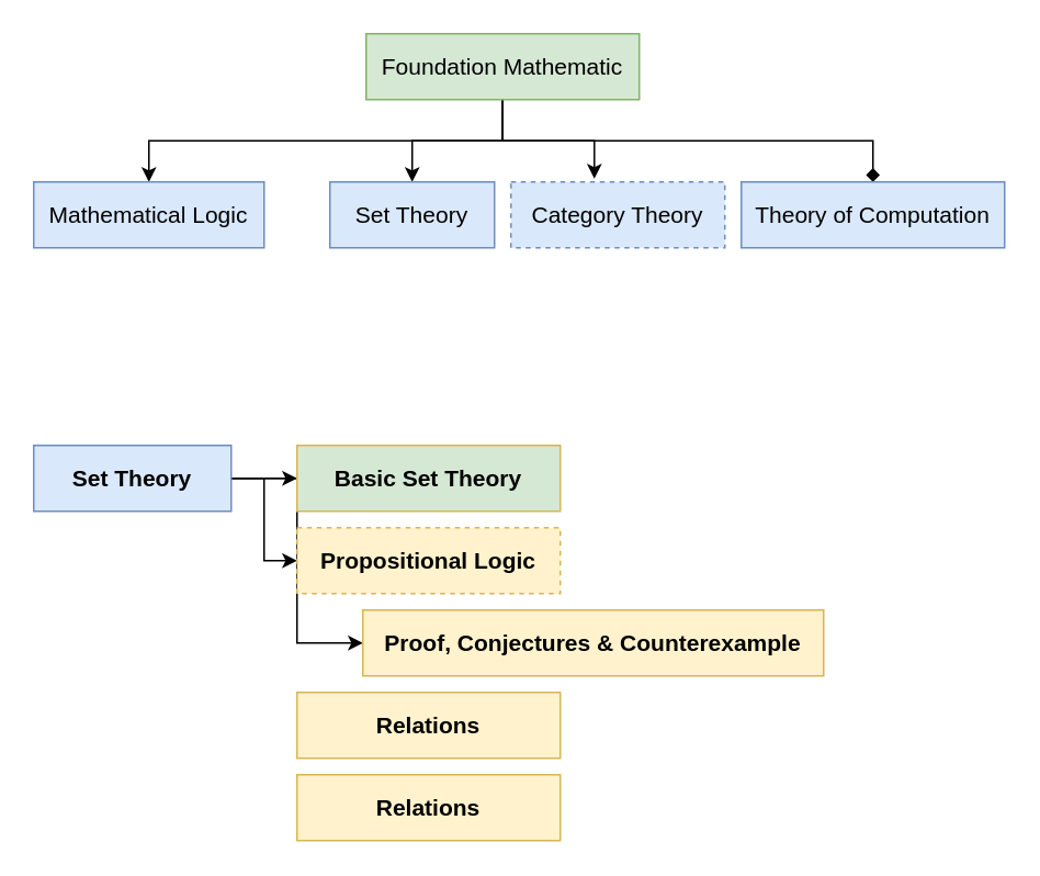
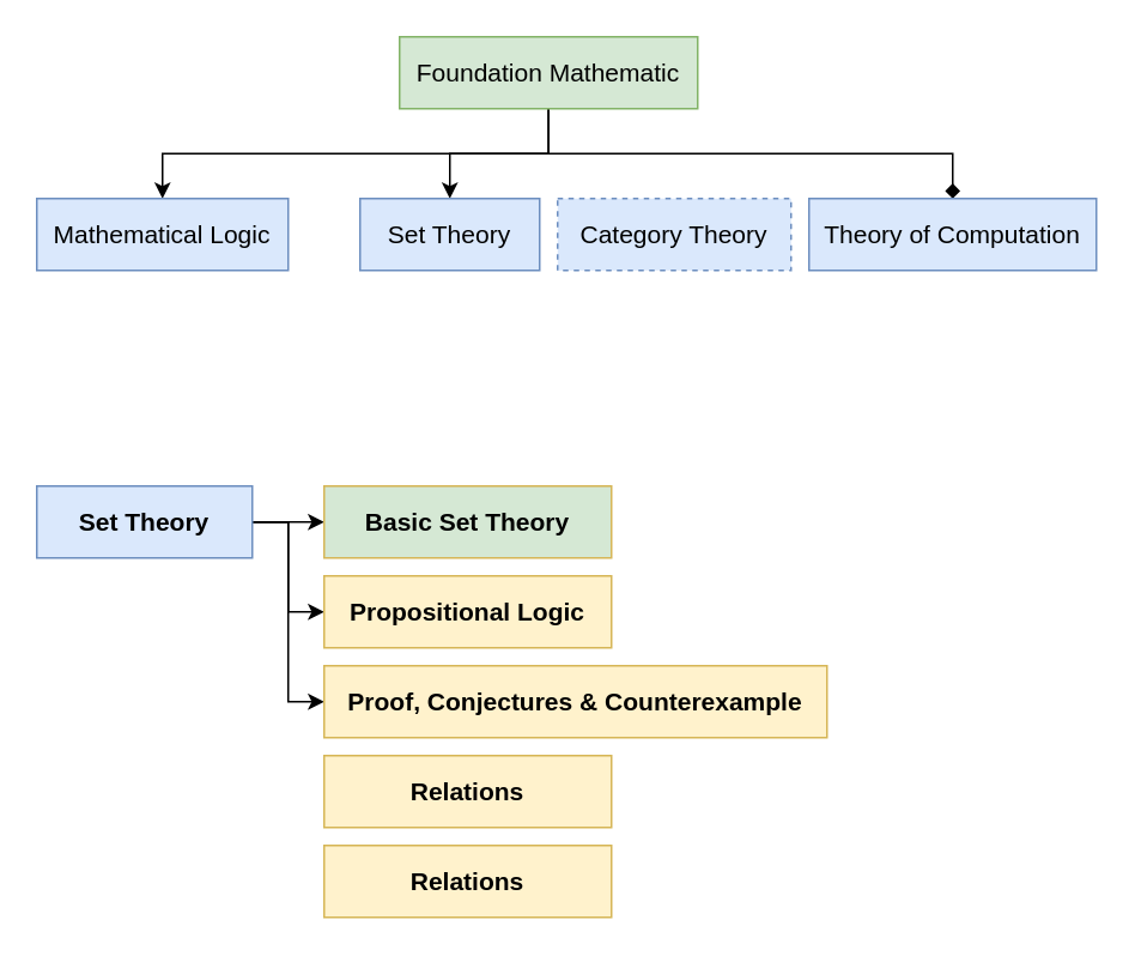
- <mxCell id="4" style="edgeStyle=orthogonalEdgeStyle;rounded=0;orthogonalLoop=1;jettySize=auto;html=1;exitX=0.5;exitY=1;exitDx=0;exitDy=0;entryX=0.39;entryY=-0.05;entryDx=0;entryDy=0;entryPerimeter=0;fontSize=14;" edge="1" parent="1" source="6" target="9"><mxGeometry relative="1" as="geometry" /></mxCell>
- <mxCell id="16" value="&lt;b&gt;Propositional Logic&lt;/b&gt;" style="rounded=0;whiteSpace=wrap;html=1;fillColor=#fff2cc;strokeColor=#d6b656;fontSize=14;dashed=1;" vertex="1" parent="1"><mxGeometry x="180" y="320" width="160" height="40" as="geometry" /></mxCell>
+ <mxCell id="16" value="&lt;b&gt;Propositional Logic&lt;/b&gt;" style="rounded=0;whiteSpace=wrap;html=1;fillColor=#fff2cc;strokeColor=#d6b656;fontSize=14;" vertex="1" parent="1"><mxGeometry x="180" y="320" width="160" height="40" as="geometry" /></mxCell>
- <mxCell id="17" value="&lt;b&gt;Proof, Conjectures &amp;amp; Counterexample&lt;/b&gt;" style="rounded=0;whiteSpace=wrap;html=1;fillColor=#fff2cc;strokeColor=#d6b656;fontSize=14;" vertex="1" parent="1"><mxGeometry x="220" y="370" width="280" height="40" as="geometry" /></mxCell>
+ <mxCell id="17" value="&lt;b&gt;Proof, Conjectures &amp;amp; Counterexample&lt;/b&gt;" style="rounded=0;whiteSpace=wrap;html=1;fillColor=#fff2cc;strokeColor=#d6b656;fontSize=14;" vertex="1" parent="1"><mxGeometry x="180" y="370" width="280" height="40" as="geometry" /></mxCell>
